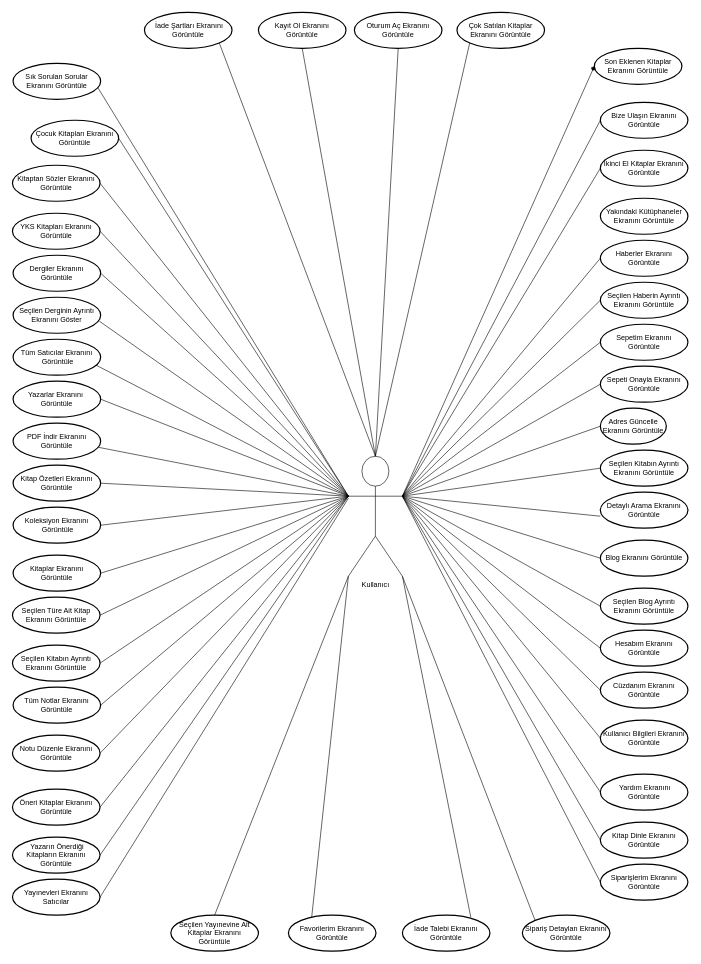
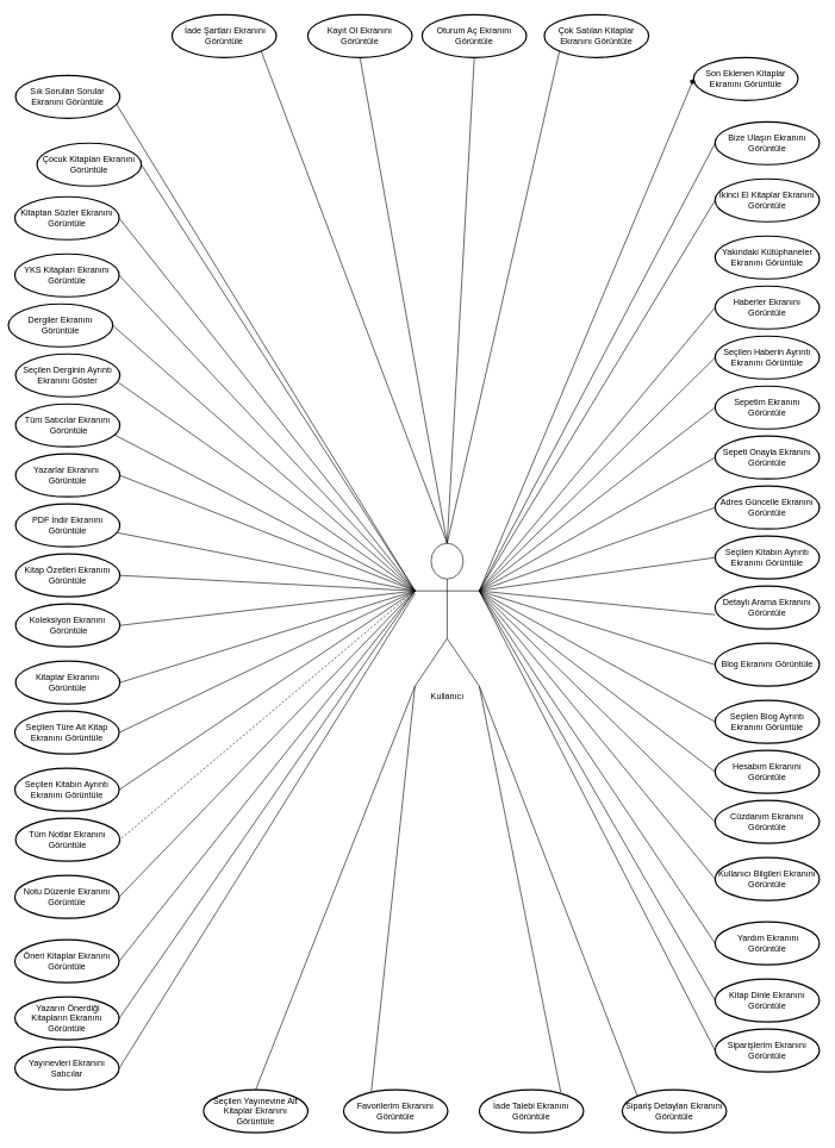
- <mxCell id="41" value="Son Eklenen Kitaplar Ekranını Görüntüle" style="strokeWidth=2;html=1;shape=mxgraph.flowchart.start_1;whiteSpace=wrap;" vertex="1" parent="1"><mxGeometry x="990" y="80" width="146" height="60" as="geometry" /></mxCell>
+ <mxCell id="41" value="Son Eklenen Kitaplar Ekranını Görüntüle" style="strokeWidth=2;html=1;shape=mxgraph.flowchart.start_1;whiteSpace=wrap;" vertex="1" parent="1"><mxGeometry x="970" y="80" width="146" height="60" as="geometry" /></mxCell>
- <mxCell id="13" value="Dergiler Ekranını Görüntüle" style="strokeWidth=2;html=1;shape=mxgraph.flowchart.start_1;whiteSpace=wrap;" vertex="1" parent="1"><mxGeometry x="21" y="425" width="146" height="60" as="geometry" /></mxCell>
+ <mxCell id="13" value="Dergiler Ekranını Görüntüle" style="strokeWidth=2;html=1;shape=mxgraph.flowchart.start_1;whiteSpace=wrap;" vertex="1" parent="1"><mxGeometry x="11" y="425" width="146" height="60" as="geometry" /></mxCell>
- <mxCell id="8" value="Adres Güncelle Ekranını Görüntüle" style="strokeWidth=2;html=1;shape=mxgraph.flowchart.start_1;whiteSpace=wrap;" vertex="1" parent="1"><mxGeometry x="1000" y="680" width="110" height="60" as="geometry" /></mxCell>
+ <mxCell id="8" value="Adres Güncelle Ekranını Görüntüle" style="strokeWidth=2;html=1;shape=mxgraph.flowchart.start_1;whiteSpace=wrap;" vertex="1" parent="1"><mxGeometry x="1000" y="680" width="146" height="60" as="geometry" /></mxCell>
- <mxCell id="52" value="" style="endArrow=none;html=1;entryX=1;entryY=0.5;entryDx=0;entryDy=0;entryPerimeter=0;exitX=0;exitY=0.333;exitDx=0;exitDy=0;exitPerimeter=0;" edge="1" parent="1" source="2" target="23"><mxGeometry width="50" height="50" relative="1" as="geometry"><mxPoint x="200" y="640" as="sourcePoint" /><mxPoint x="50" y="600" as="targetPoint" /></mxGeometry></mxCell>
+ <mxCell id="52" value="" style="endArrow=none;html=1;entryX=1;entryY=0.5;entryDx=0;entryDy=0;entryPerimeter=0;exitX=0;exitY=0.333;exitDx=0;exitDy=0;exitPerimeter=0;dashed=1;" edge="1" parent="1" source="2" target="23"><mxGeometry width="50" height="50" relative="1" as="geometry"><mxPoint x="200" y="640" as="sourcePoint" /><mxPoint x="50" y="600" as="targetPoint" /></mxGeometry></mxCell>
